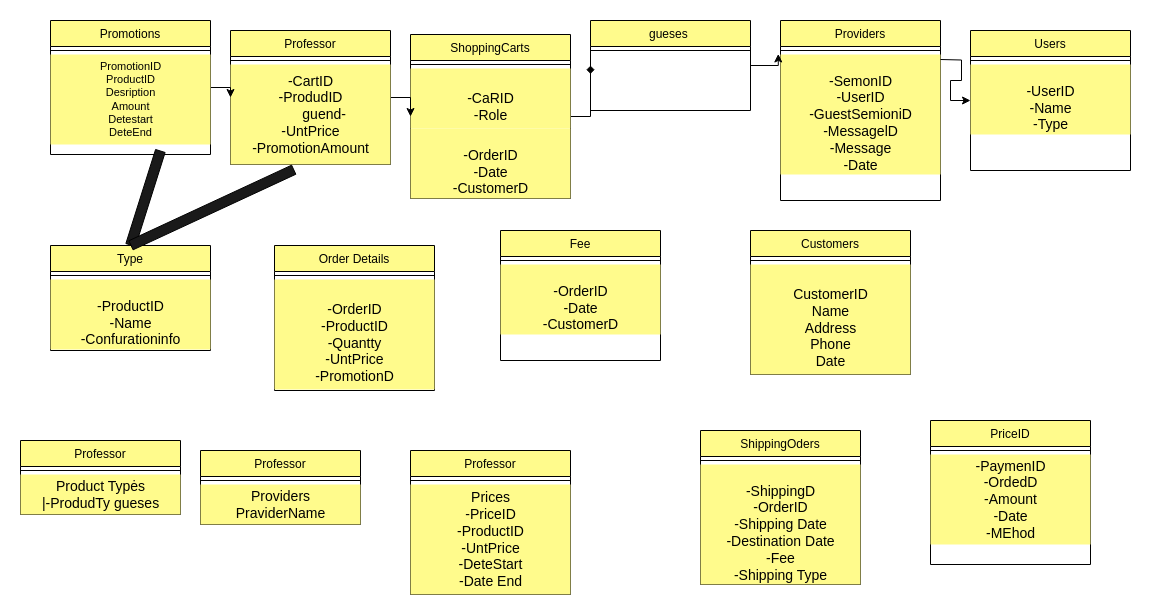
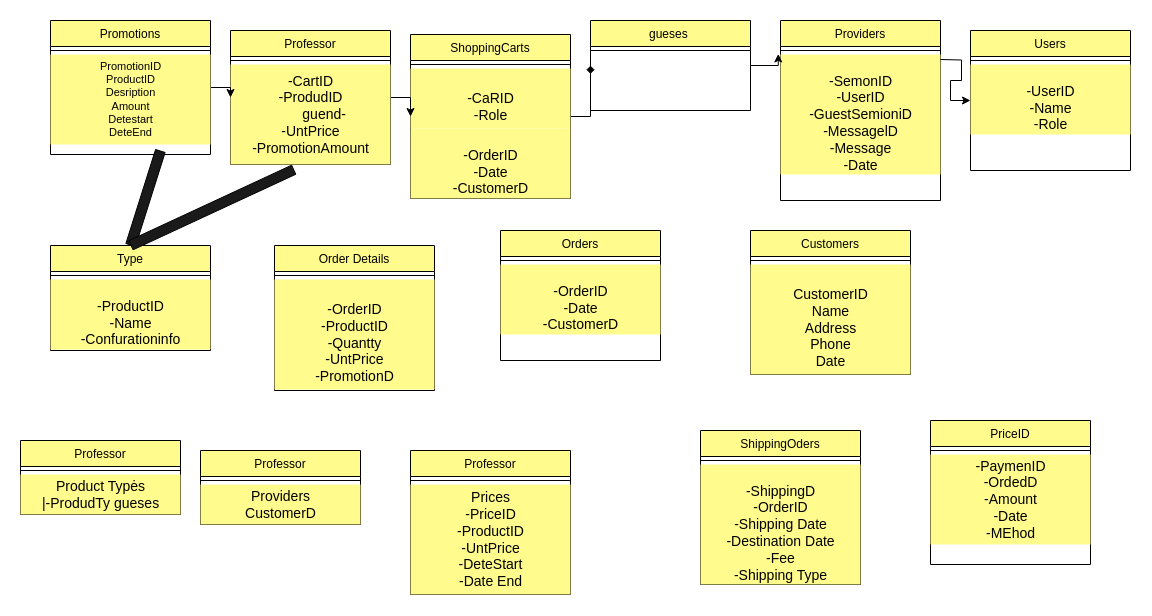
- <mxCell id="50" value="&lt;div&gt;&lt;br&gt;&lt;/div&gt;&lt;div&gt;-UserID&lt;/div&gt;&lt;div&gt;-Name&lt;/div&gt;&lt;div&gt;-Type&lt;/div&gt;" style="text;html=1;align=center;verticalAlign=middle;resizable=0;points=[];autosize=1;strokeColor=none;fillColor=#FFFB8C;fontSize=14;" vertex="1" parent="48"><mxGeometry y="34" width="160" height="70" as="geometry" /></mxCell>
+ <mxCell id="50" value="&lt;div&gt;&lt;br&gt;&lt;/div&gt;&lt;div&gt;-UserID&lt;/div&gt;&lt;div&gt;-Name&lt;/div&gt;&lt;div&gt;-Role&lt;/div&gt;" style="text;html=1;align=center;verticalAlign=middle;resizable=0;points=[];autosize=1;strokeColor=none;fillColor=#FFFB8C;fontSize=14;" vertex="1" parent="48"><mxGeometry y="34" width="160" height="70" as="geometry" /></mxCell>
- <mxCell id="2" value="Fee" style="swimlane;fontStyle=0;align=center;verticalAlign=top;childLayout=stackLayout;horizontal=1;startSize=26;horizontalStack=0;resizeParent=1;resizeLast=0;collapsible=1;marginBottom=0;rounded=0;shadow=0;strokeWidth=1;fillColor=#FFFB8C;" vertex="1" parent="1"><mxGeometry x="500" y="230" width="160" height="130" as="geometry"><mxRectangle x="340" y="380" width="170" height="26" as="alternateBounds" /></mxGeometry></mxCell>
+ <mxCell id="2" value="Orders" style="swimlane;fontStyle=0;align=center;verticalAlign=top;childLayout=stackLayout;horizontal=1;startSize=26;horizontalStack=0;resizeParent=1;resizeLast=0;collapsible=1;marginBottom=0;rounded=0;shadow=0;strokeWidth=1;fillColor=#FFFB8C;" vertex="1" parent="1"><mxGeometry x="500" y="230" width="160" height="130" as="geometry"><mxRectangle x="340" y="380" width="170" height="26" as="alternateBounds" /></mxGeometry></mxCell>
- <mxCell id="38" value="&lt;div&gt;Providers&lt;/div&gt;&lt;div&gt;PraviderName&lt;/div&gt;" style="text;html=1;align=center;verticalAlign=middle;resizable=0;points=[];autosize=1;strokeColor=none;fillColor=#FFFB8C;fontSize=14;" vertex="1" parent="36"><mxGeometry y="34" width="160" height="40" as="geometry" /></mxCell>
+ <mxCell id="38" value="&lt;div&gt;Providers&lt;/div&gt;&lt;div&gt;CustomerD&lt;/div&gt;" style="text;html=1;align=center;verticalAlign=middle;resizable=0;points=[];autosize=1;strokeColor=none;fillColor=#FFFB8C;fontSize=14;" vertex="1" parent="36"><mxGeometry y="34" width="160" height="40" as="geometry" /></mxCell>
